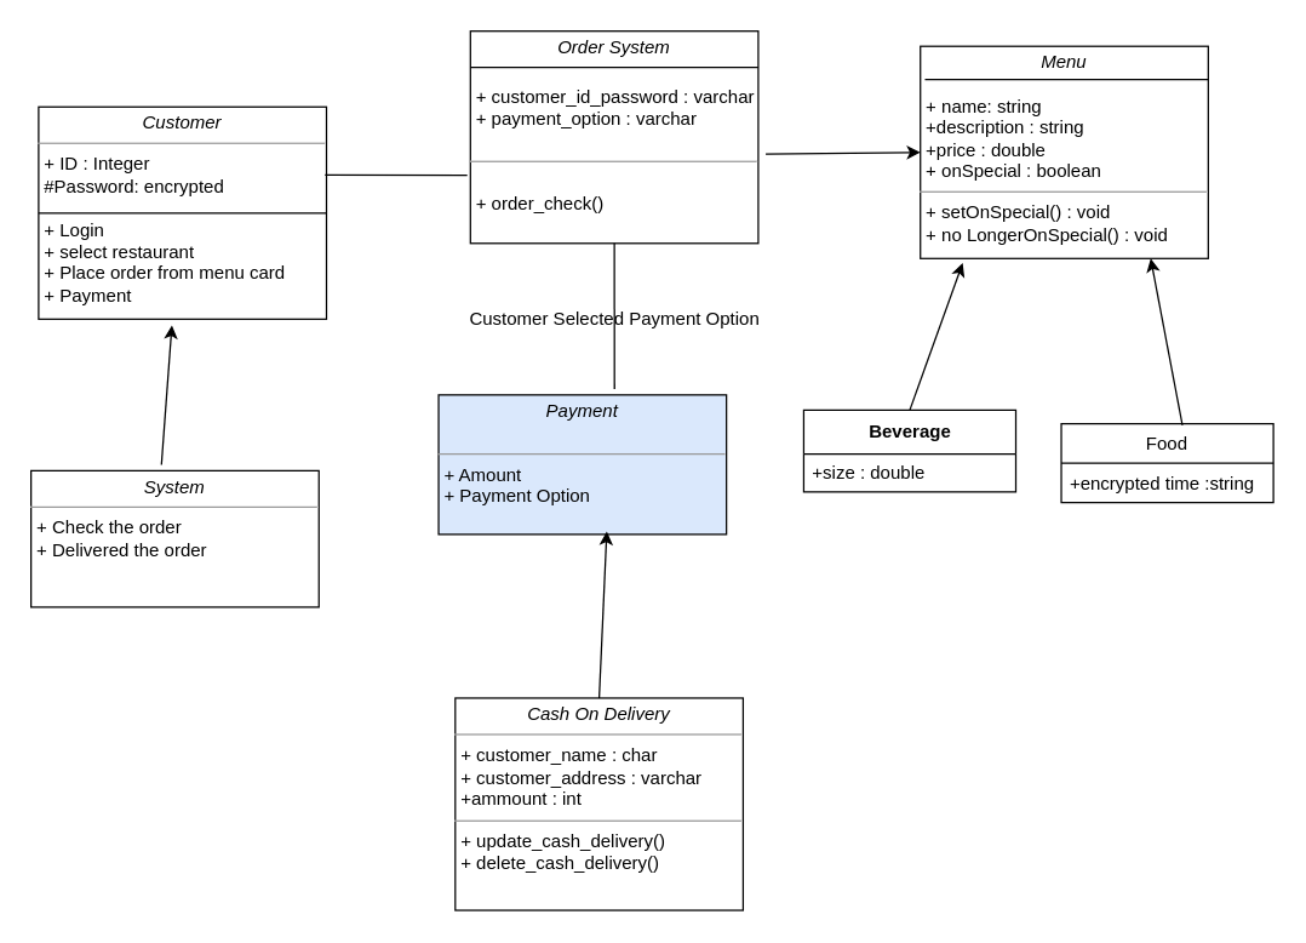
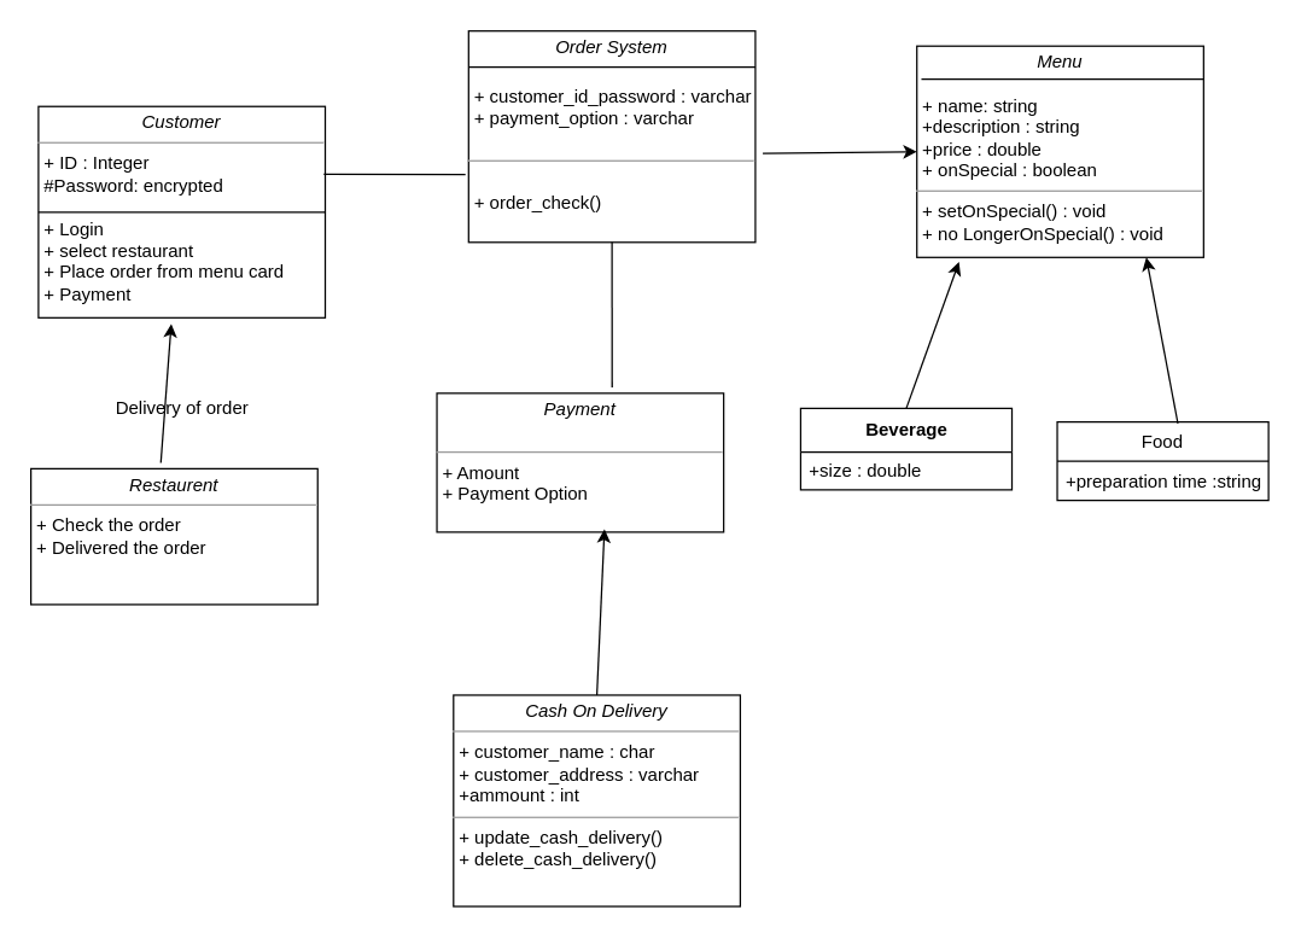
- <mxCell id="20" value="Customer Selected Payment Option" style="text;html=1;align=center;verticalAlign=middle;resizable=0;points=[];autosize=1;strokeColor=none;" vertex="1" parent="1"><mxGeometry x="300" y="200" width="210" height="20" as="geometry" /></mxCell>
+ <mxCell id="17" value="Delivery of order" style="text;html=1;align=center;verticalAlign=middle;resizable=0;points=[];autosize=1;strokeColor=none;" vertex="1" parent="1"><mxGeometry x="70" y="260" width="100" height="20" as="geometry" /></mxCell>
- <mxCell id="3" value="&lt;p style=&quot;margin: 0px ; margin-top: 4px ; text-align: center&quot;&gt;&lt;i&gt;Payment&lt;/i&gt;&lt;/p&gt;&lt;p style=&quot;margin: 0px ; margin-left: 4px&quot;&gt;&lt;br&gt;&lt;/p&gt;&lt;hr size=&quot;1&quot;&gt;&lt;p style=&quot;margin: 0px ; margin-left: 4px&quot;&gt;+ Amount&lt;br&gt;+ Payment Option&lt;/p&gt;" style="verticalAlign=top;align=left;overflow=fill;fontSize=12;fontFamily=Helvetica;html=1;fillColor=#dae8fc;" vertex="1" parent="1"><mxGeometry x="289" y="260" width="190" height="92" as="geometry" /></mxCell>
+ <mxCell id="3" value="&lt;p style=&quot;margin: 0px ; margin-top: 4px ; text-align: center&quot;&gt;&lt;i&gt;Payment&lt;/i&gt;&lt;/p&gt;&lt;p style=&quot;margin: 0px ; margin-left: 4px&quot;&gt;&lt;br&gt;&lt;/p&gt;&lt;hr size=&quot;1&quot;&gt;&lt;p style=&quot;margin: 0px ; margin-left: 4px&quot;&gt;+ Amount&lt;br&gt;+ Payment Option&lt;/p&gt;" style="verticalAlign=top;align=left;overflow=fill;fontSize=12;fontFamily=Helvetica;html=1;" vertex="1" parent="1"><mxGeometry x="289" y="260" width="190" height="92" as="geometry" /></mxCell>
- <mxCell id="6" value="+encrypted time :string" style="text;strokeColor=none;fillColor=none;align=left;verticalAlign=top;spacingLeft=4;spacingRight=4;overflow=hidden;rotatable=0;points=[[0,0.5],[1,0.5]];portConstraint=eastwest;" vertex="1" parent="5"><mxGeometry y="26" width="140" height="26" as="geometry" /></mxCell>
+ <mxCell id="6" value="+preparation time :string" style="text;strokeColor=none;fillColor=none;align=left;verticalAlign=top;spacingLeft=4;spacingRight=4;overflow=hidden;rotatable=0;points=[[0,0.5],[1,0.5]];portConstraint=eastwest;" vertex="1" parent="5"><mxGeometry y="26" width="140" height="26" as="geometry" /></mxCell>
- <mxCell id="4" value="&lt;p style=&quot;margin: 0px ; margin-top: 4px ; text-align: center&quot;&gt;&lt;i&gt;System&lt;/i&gt;&lt;/p&gt;&lt;hr size=&quot;1&quot;&gt;&lt;p style=&quot;margin: 0px ; margin-left: 4px&quot;&gt;+ Check the order&lt;br&gt;+ Delivered the order&lt;/p&gt;" style="verticalAlign=top;align=left;overflow=fill;fontSize=12;fontFamily=Helvetica;html=1;" vertex="1" parent="1"><mxGeometry x="20" y="310" width="190" height="90" as="geometry" /></mxCell>
+ <mxCell id="4" value="&lt;p style=&quot;margin: 0px ; margin-top: 4px ; text-align: center&quot;&gt;&lt;i&gt;Restaurent&lt;/i&gt;&lt;/p&gt;&lt;hr size=&quot;1&quot;&gt;&lt;p style=&quot;margin: 0px ; margin-left: 4px&quot;&gt;+ Check the order&lt;br&gt;+ Delivered the order&lt;/p&gt;" style="verticalAlign=top;align=left;overflow=fill;fontSize=12;fontFamily=Helvetica;html=1;" vertex="1" parent="1"><mxGeometry x="20" y="310" width="190" height="90" as="geometry" /></mxCell>
